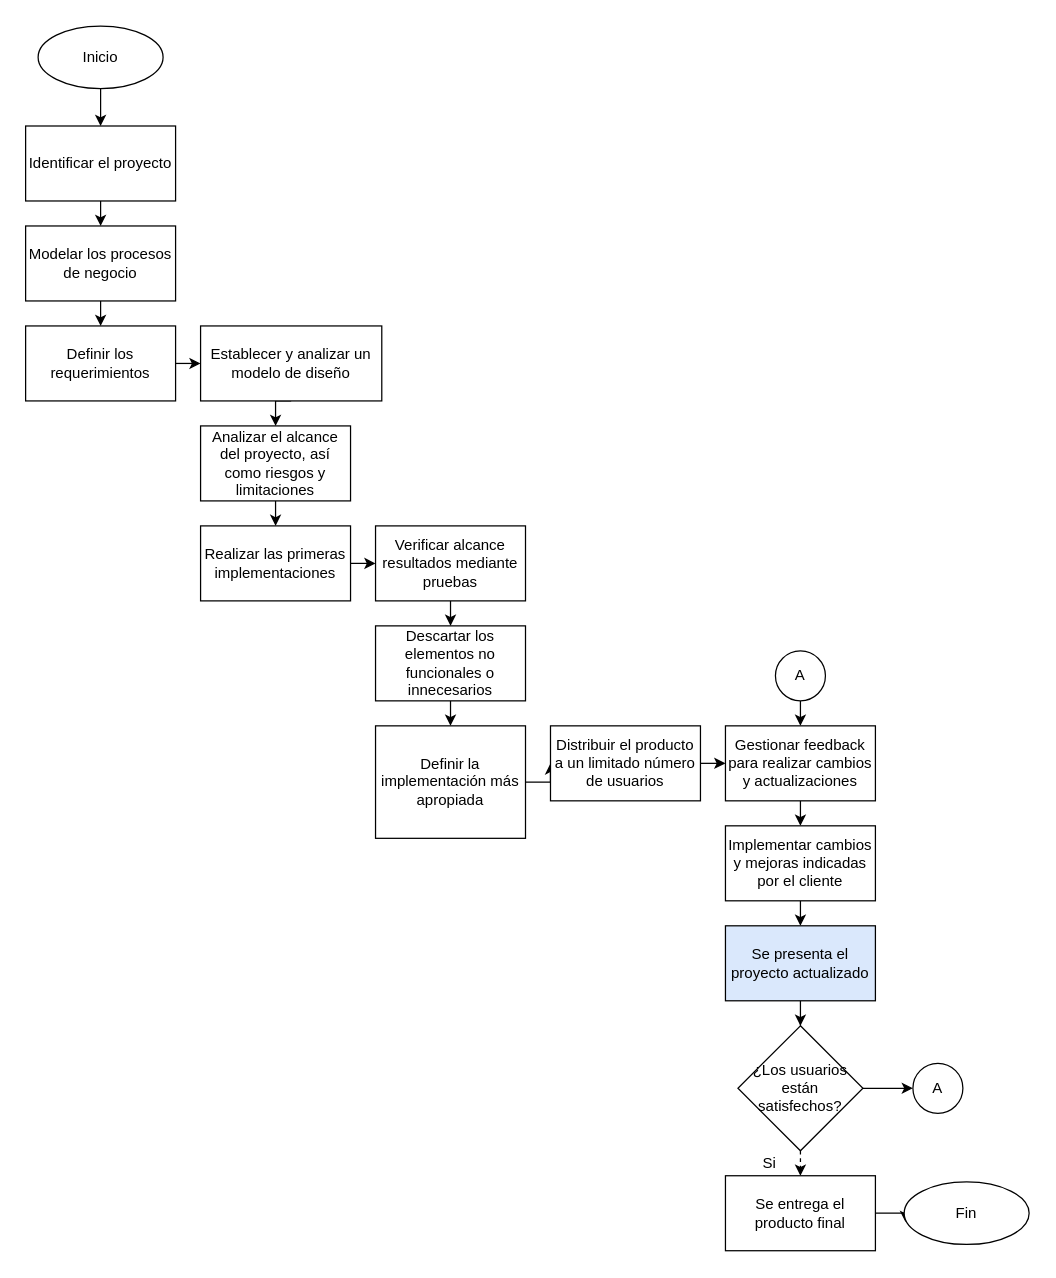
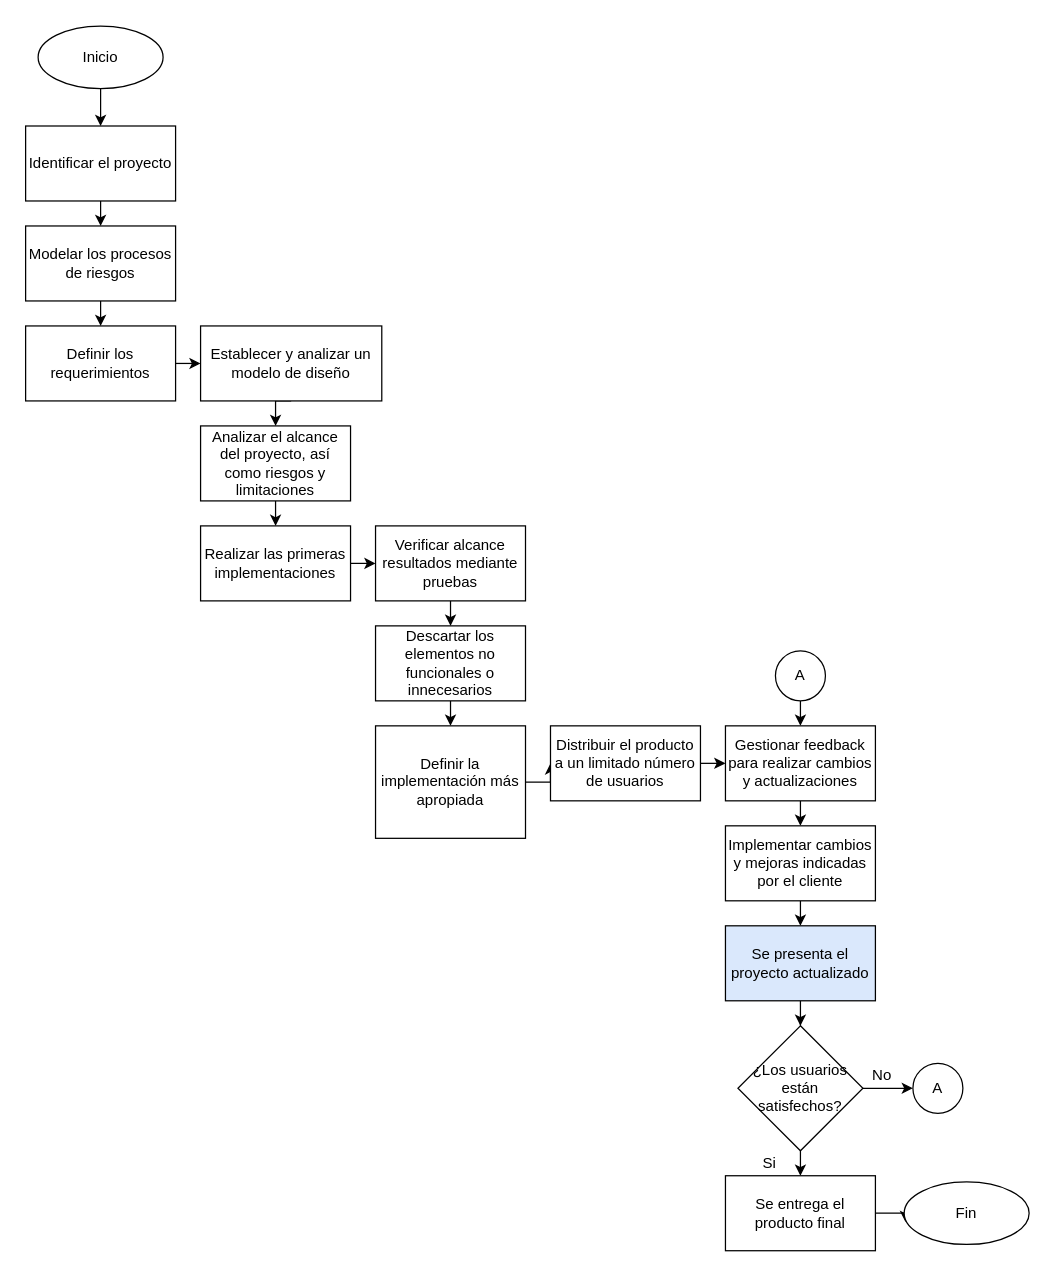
- <mxCell id="9" value="Modelar los procesos de negocio" style="rounded=0;whiteSpace=wrap;html=1;" vertex="1" parent="1"><mxGeometry x="20" y="180" width="120" height="60" as="geometry" /></mxCell>
+ <mxCell id="9" value="Modelar los procesos de riesgos" style="rounded=0;whiteSpace=wrap;html=1;" vertex="1" parent="1"><mxGeometry x="20" y="180" width="120" height="60" as="geometry" /></mxCell>
+ <mxCell id="40" value="No" style="text;html=1;align=center;verticalAlign=middle;resizable=0;points=[];autosize=1;" vertex="1" parent="1"><mxGeometry x="690" y="850" width="30" height="20" as="geometry" /></mxCell>
- <mxCell id="30" style="edgeStyle=orthogonalEdgeStyle;rounded=0;orthogonalLoop=1;jettySize=auto;html=1;exitX=0.5;exitY=1;exitDx=0;exitDy=0;entryX=0.5;entryY=0;entryDx=0;entryDy=0;dashed=1;" edge="1" parent="1" source="32" target="34"><mxGeometry relative="1" as="geometry" /></mxCell>
+ <mxCell id="30" style="edgeStyle=orthogonalEdgeStyle;rounded=0;orthogonalLoop=1;jettySize=auto;html=1;exitX=0.5;exitY=1;exitDx=0;exitDy=0;entryX=0.5;entryY=0;entryDx=0;entryDy=0;" edge="1" parent="1" source="32" target="34"><mxGeometry relative="1" as="geometry" /></mxCell>
